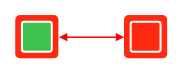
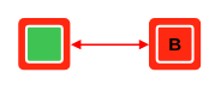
+ <mxCell id="4" value="&lt;b&gt;&lt;font style=&quot;font-size: 20px&quot;&gt;B&lt;/font&gt;&lt;/b&gt;" style="text;html=1;strokeColor=none;fillColor=none;align=center;verticalAlign=middle;whiteSpace=wrap;rounded=0;" vertex="1" parent="2"><mxGeometry x="9" y="18" width="40" height="20" as="geometry" /></mxCell>
